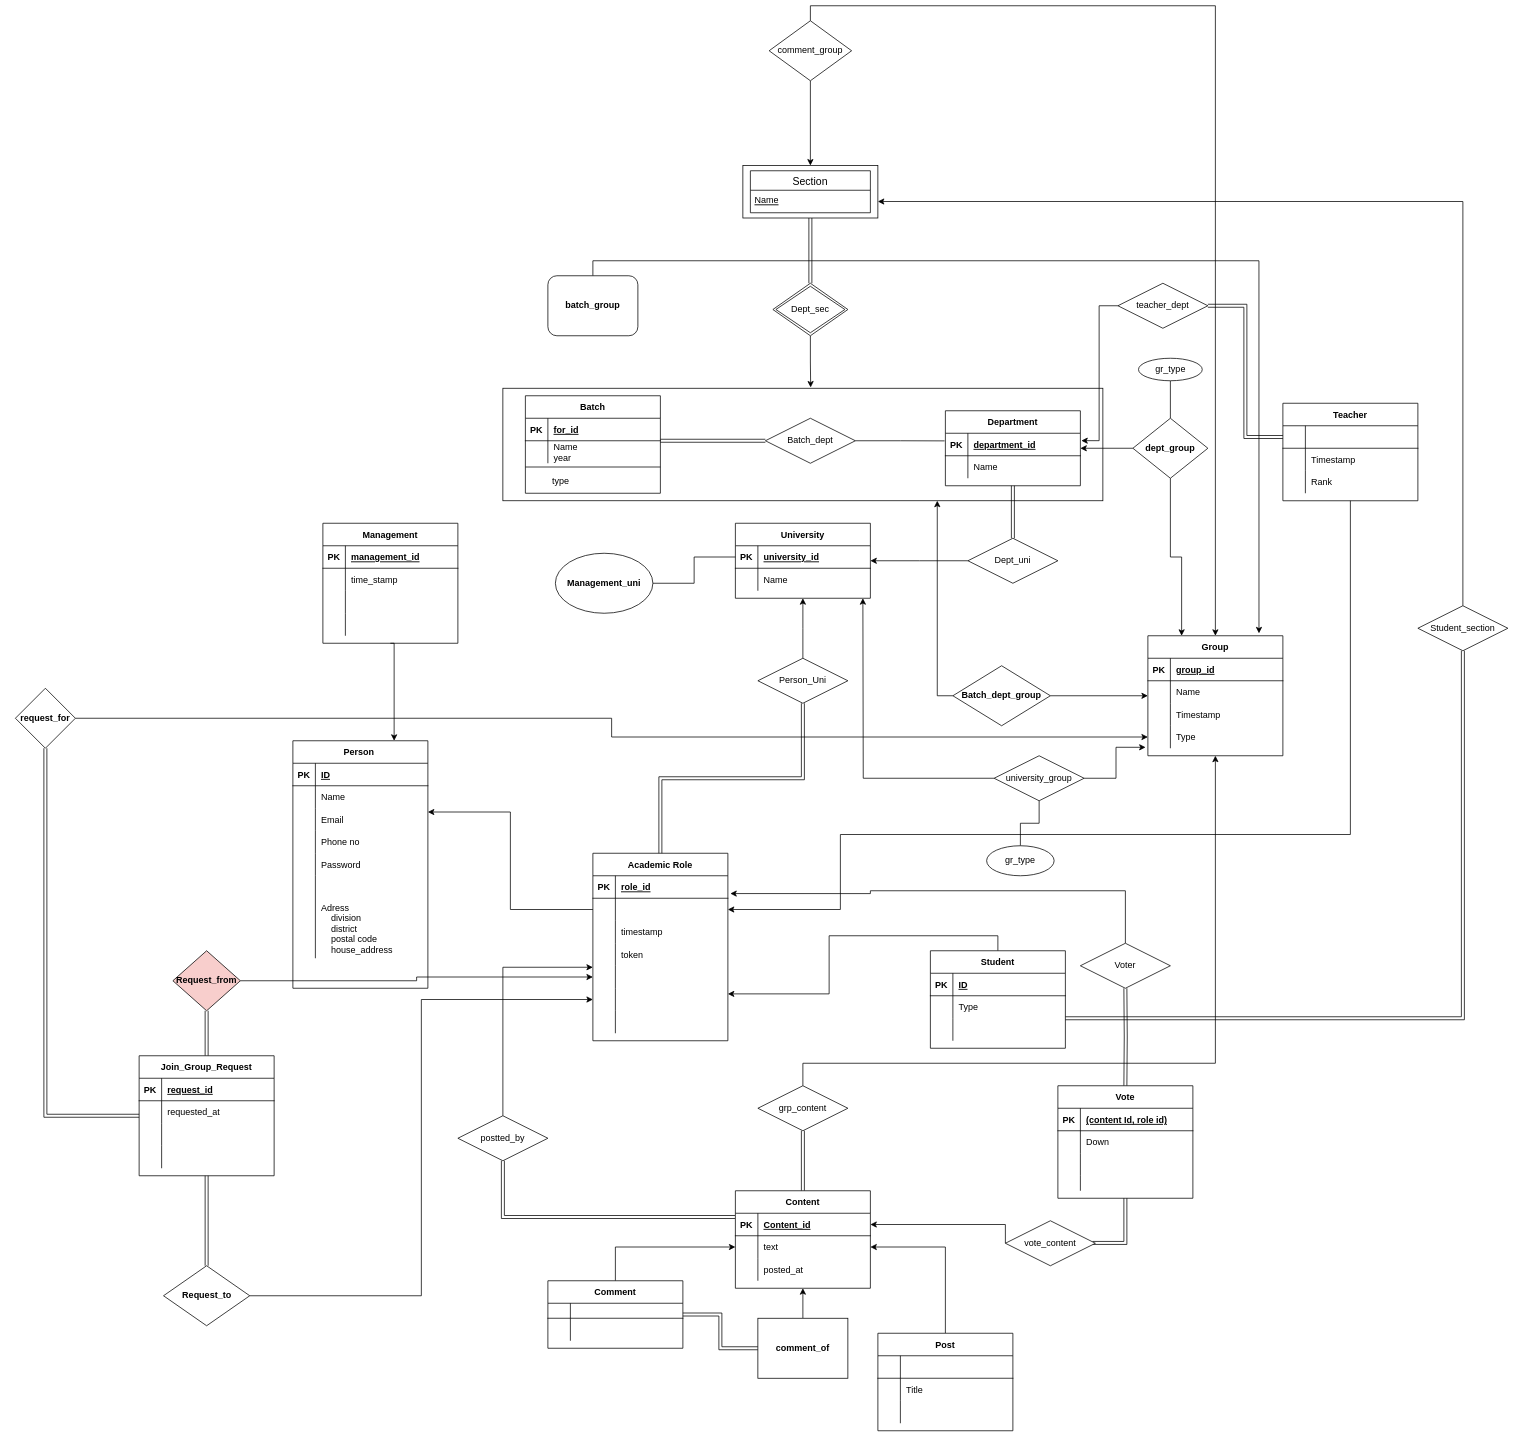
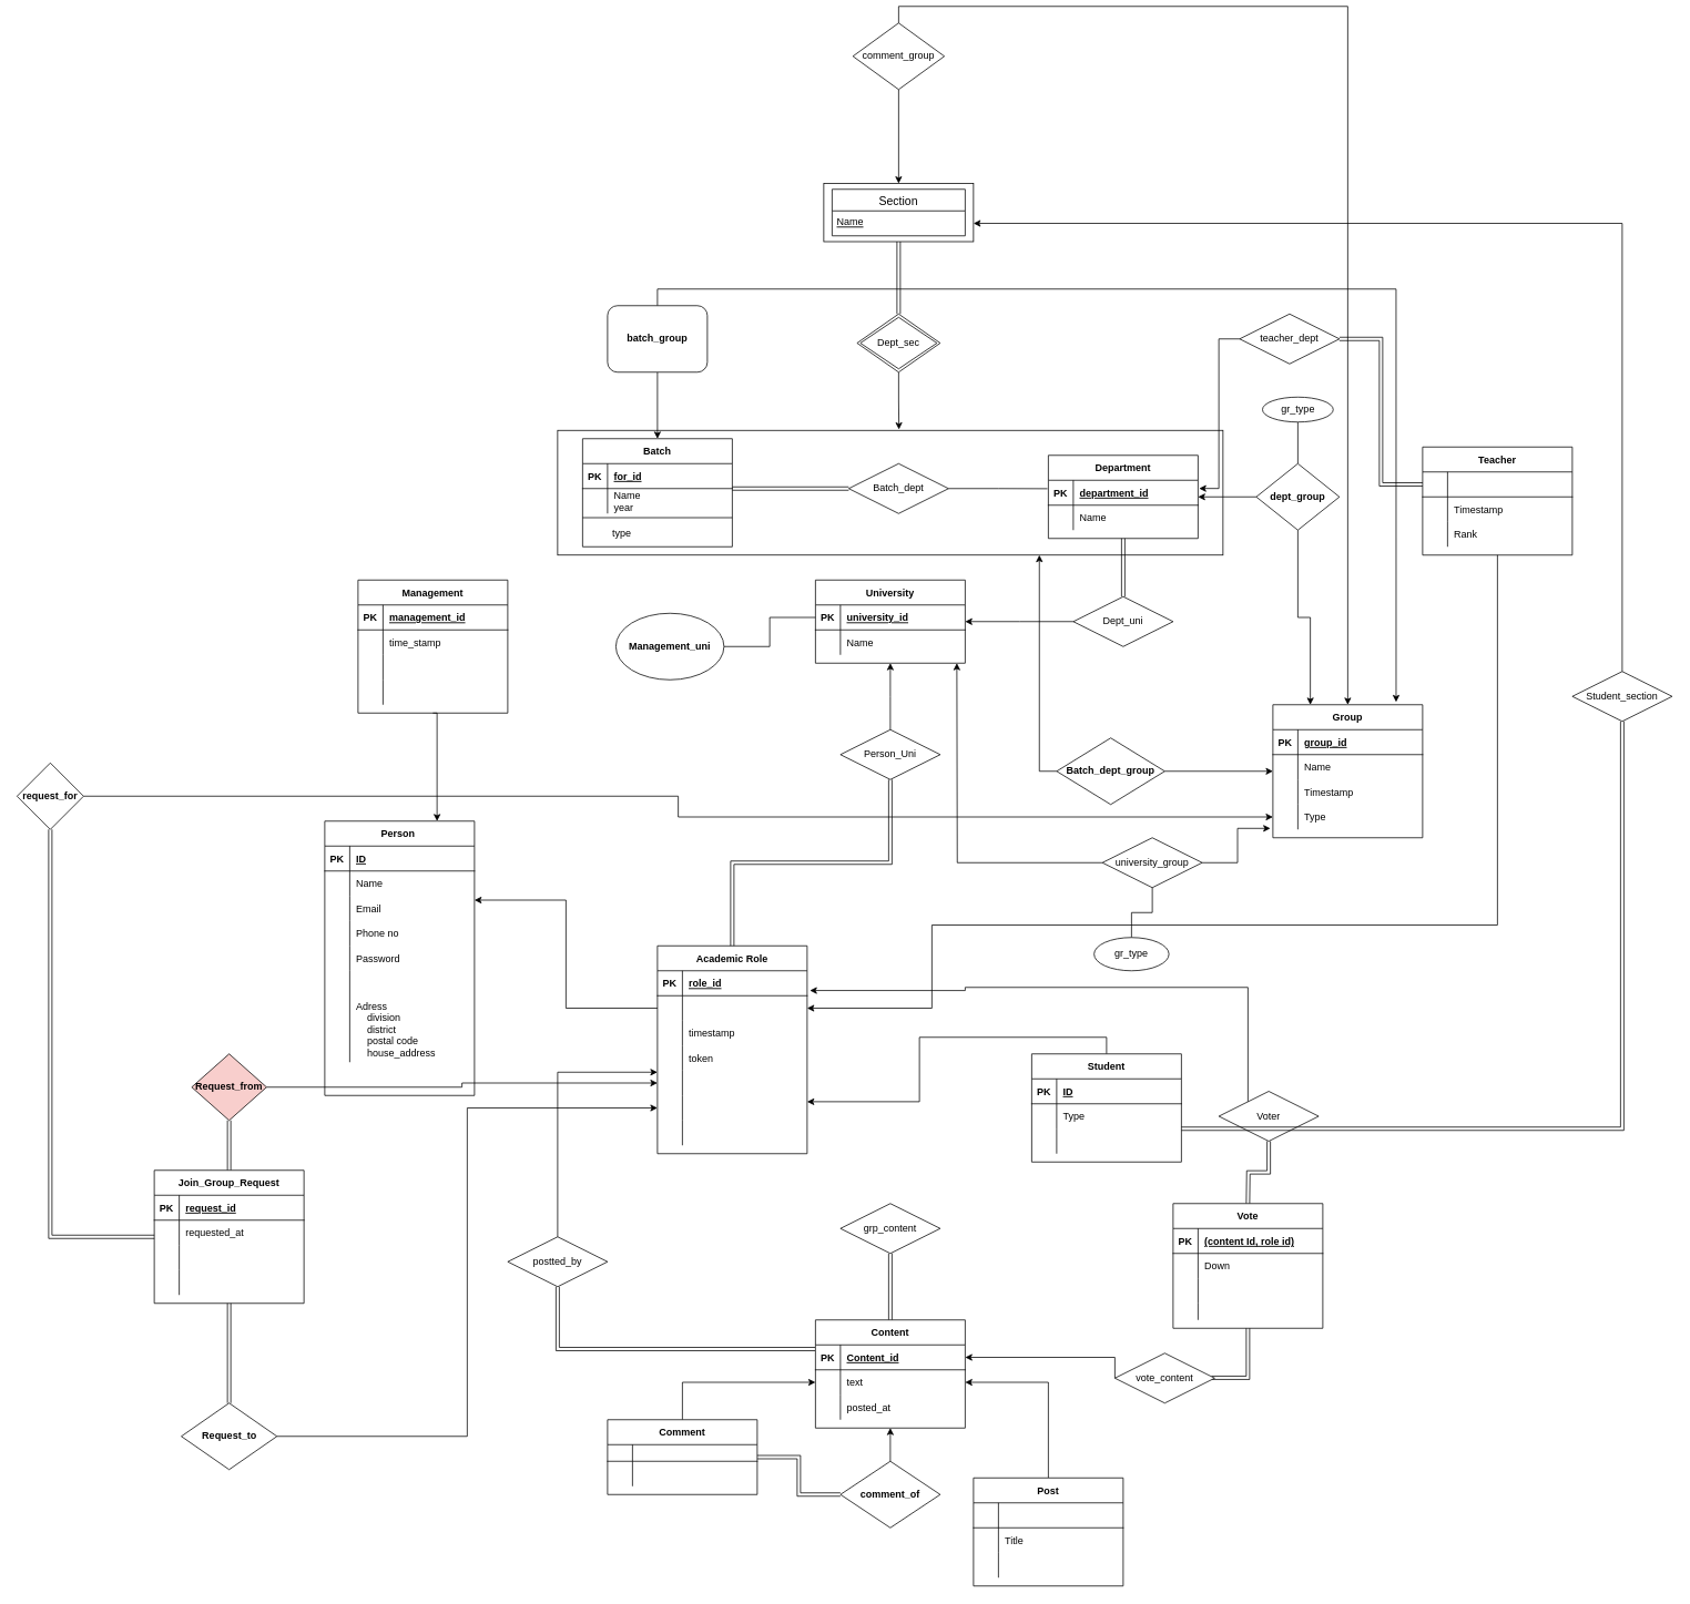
+ <mxCell id="93" value="" style="edgeStyle=orthogonalEdgeStyle;rounded=0;orthogonalLoop=1;jettySize=auto;html=1;startArrow=classic;startFill=1;endArrow=none;endFill=0;" parent="1" source="94" target="196" edge="1"><mxGeometry relative="1" as="geometry" /></mxCell>
- <mxCell id="45" style="edgeStyle=orthogonalEdgeStyle;rounded=0;orthogonalLoop=1;jettySize=auto;html=1;exitX=0.5;exitY=0;exitDx=0;exitDy=0;entryX=0.5;entryY=1;entryDx=0;entryDy=0;startArrow=none;startFill=0;endArrow=classic;endFill=1;" parent="1" source="46" target="30" edge="1"><mxGeometry relative="1" as="geometry"><Array as="points"><mxPoint x="1070" y="1410" /><mxPoint x="1620" y="1410" /></Array></mxGeometry></mxCell>
- <mxCell id="53" value="Voter" style="shape=rhombus;perimeter=rhombusPerimeter;whiteSpace=wrap;html=1;align=center;rounded=0;" parent="1" vertex="1"><mxGeometry x="1440" y="1250" width="120" height="60" as="geometry" /></mxCell>
+ <mxCell id="53" value="Voter" style="shape=rhombus;perimeter=rhombusPerimeter;whiteSpace=wrap;html=1;align=center;rounded=0;" parent="1" vertex="1"><mxGeometry x="1465" y="1305" width="120" height="60" as="geometry" /></mxCell>
- <mxCell id="187" value="comment_of" style="whiteSpace=wrap;html=1;startSize=30;fontStyle=1;rounded=0;" parent="1" vertex="1"><mxGeometry x="1010" y="1750" width="120" height="80" as="geometry" /></mxCell>
+ <mxCell id="187" value="comment_of" style="rhombus;whiteSpace=wrap;html=1;startSize=30;fontStyle=1;rounded=0;" parent="1" vertex="1"><mxGeometry x="1010" y="1750" width="120" height="80" as="geometry" /></mxCell>
